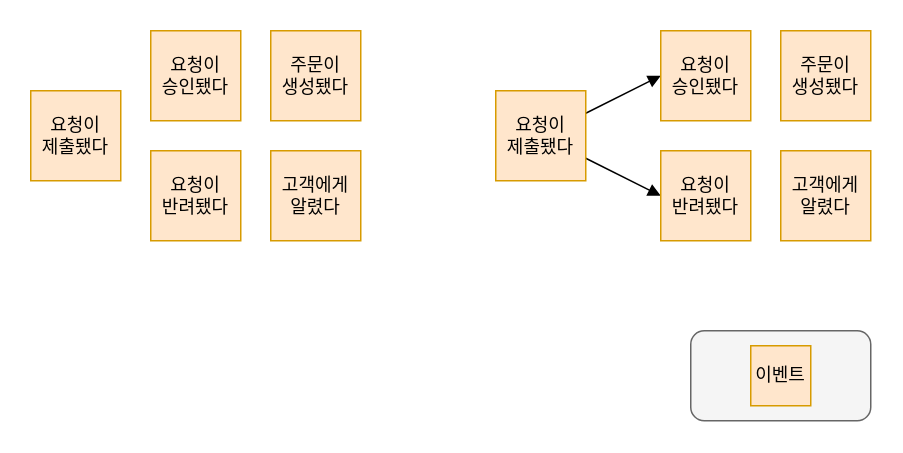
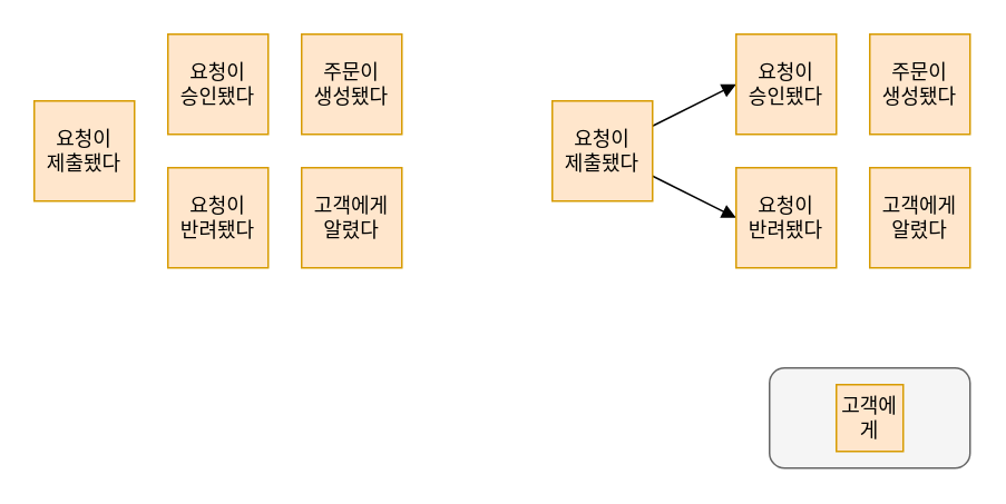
- <mxCell id="6" value="이벤트" style="whiteSpace=wrap;html=1;aspect=fixed;fillColor=#ffe6cc;strokeColor=#d79b00;" vertex="1" parent="1"><mxGeometry x="500" y="230" width="40" height="40" as="geometry" /></mxCell>
+ <mxCell id="6" value="고객에게" style="whiteSpace=wrap;html=1;aspect=fixed;fillColor=#ffe6cc;strokeColor=#d79b00;" vertex="1" parent="1"><mxGeometry x="500" y="230" width="40" height="40" as="geometry" /></mxCell>
